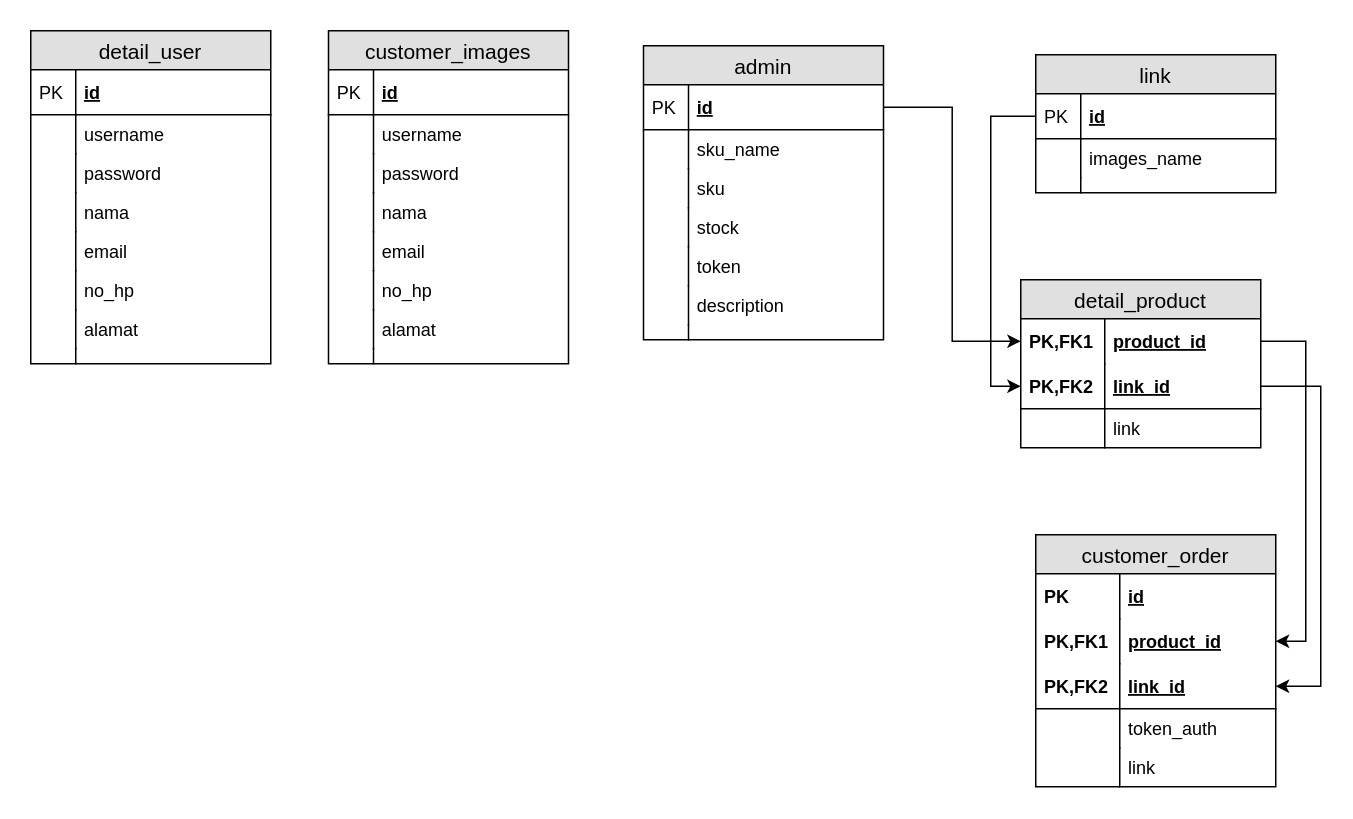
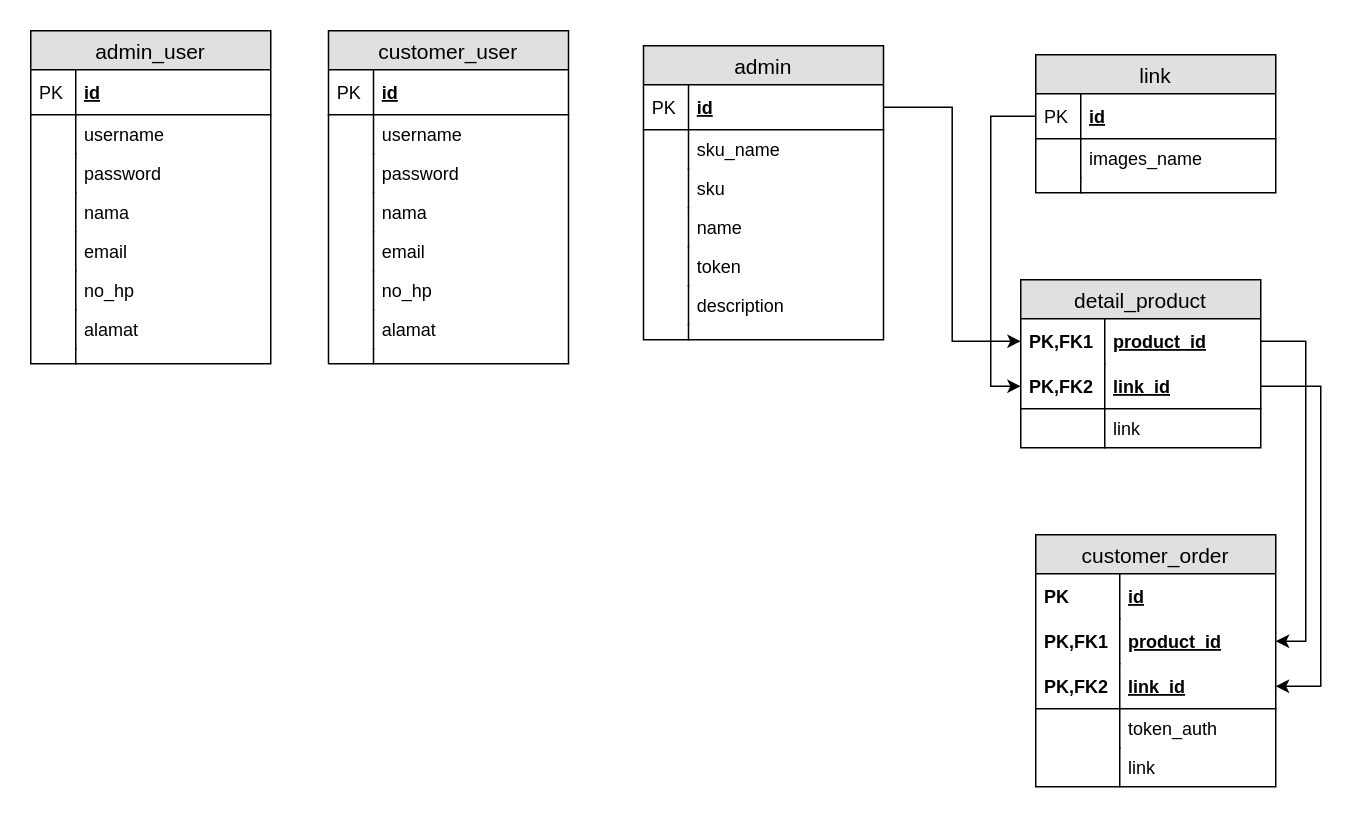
- <mxCell id="48" value="detail_user" style="swimlane;fontStyle=0;childLayout=stackLayout;horizontal=1;startSize=26;fillColor=#e0e0e0;horizontalStack=0;resizeParent=1;resizeParentMax=0;resizeLast=0;collapsible=1;marginBottom=0;swimlaneFillColor=#ffffff;align=center;fontSize=14;" vertex="1" parent="1"><mxGeometry x="20" y="20" width="160" height="222" as="geometry" /></mxCell>
+ <mxCell id="48" value="admin_user" style="swimlane;fontStyle=0;childLayout=stackLayout;horizontal=1;startSize=26;fillColor=#e0e0e0;horizontalStack=0;resizeParent=1;resizeParentMax=0;resizeLast=0;collapsible=1;marginBottom=0;swimlaneFillColor=#ffffff;align=center;fontSize=14;" vertex="1" parent="1"><mxGeometry x="20" y="20" width="160" height="222" as="geometry" /></mxCell>
- <mxCell id="2" value="customer_images" style="swimlane;fontStyle=0;childLayout=stackLayout;horizontal=1;startSize=26;fillColor=#e0e0e0;horizontalStack=0;resizeParent=1;resizeParentMax=0;resizeLast=0;collapsible=1;marginBottom=0;swimlaneFillColor=#ffffff;align=center;fontSize=14;" parent="1" vertex="1"><mxGeometry x="218.5" y="20" width="160" height="222" as="geometry" /></mxCell>
+ <mxCell id="2" value="customer_user" style="swimlane;fontStyle=0;childLayout=stackLayout;horizontal=1;startSize=26;fillColor=#e0e0e0;horizontalStack=0;resizeParent=1;resizeParentMax=0;resizeLast=0;collapsible=1;marginBottom=0;swimlaneFillColor=#ffffff;align=center;fontSize=14;" parent="1" vertex="1"><mxGeometry x="218.5" y="20" width="160" height="222" as="geometry" /></mxCell>
- <mxCell id="26" value="stock" style="shape=partialRectangle;top=0;left=0;right=0;bottom=0;align=left;verticalAlign=top;fillColor=none;spacingLeft=34;spacingRight=4;overflow=hidden;rotatable=0;points=[[0,0.5],[1,0.5]];portConstraint=eastwest;dropTarget=0;fontSize=12;" parent="19" vertex="1"><mxGeometry y="108" width="160" height="26" as="geometry" /></mxCell>
+ <mxCell id="26" value="name" style="shape=partialRectangle;top=0;left=0;right=0;bottom=0;align=left;verticalAlign=top;fillColor=none;spacingLeft=34;spacingRight=4;overflow=hidden;rotatable=0;points=[[0,0.5],[1,0.5]];portConstraint=eastwest;dropTarget=0;fontSize=12;" parent="19" vertex="1"><mxGeometry y="108" width="160" height="26" as="geometry" /></mxCell>
